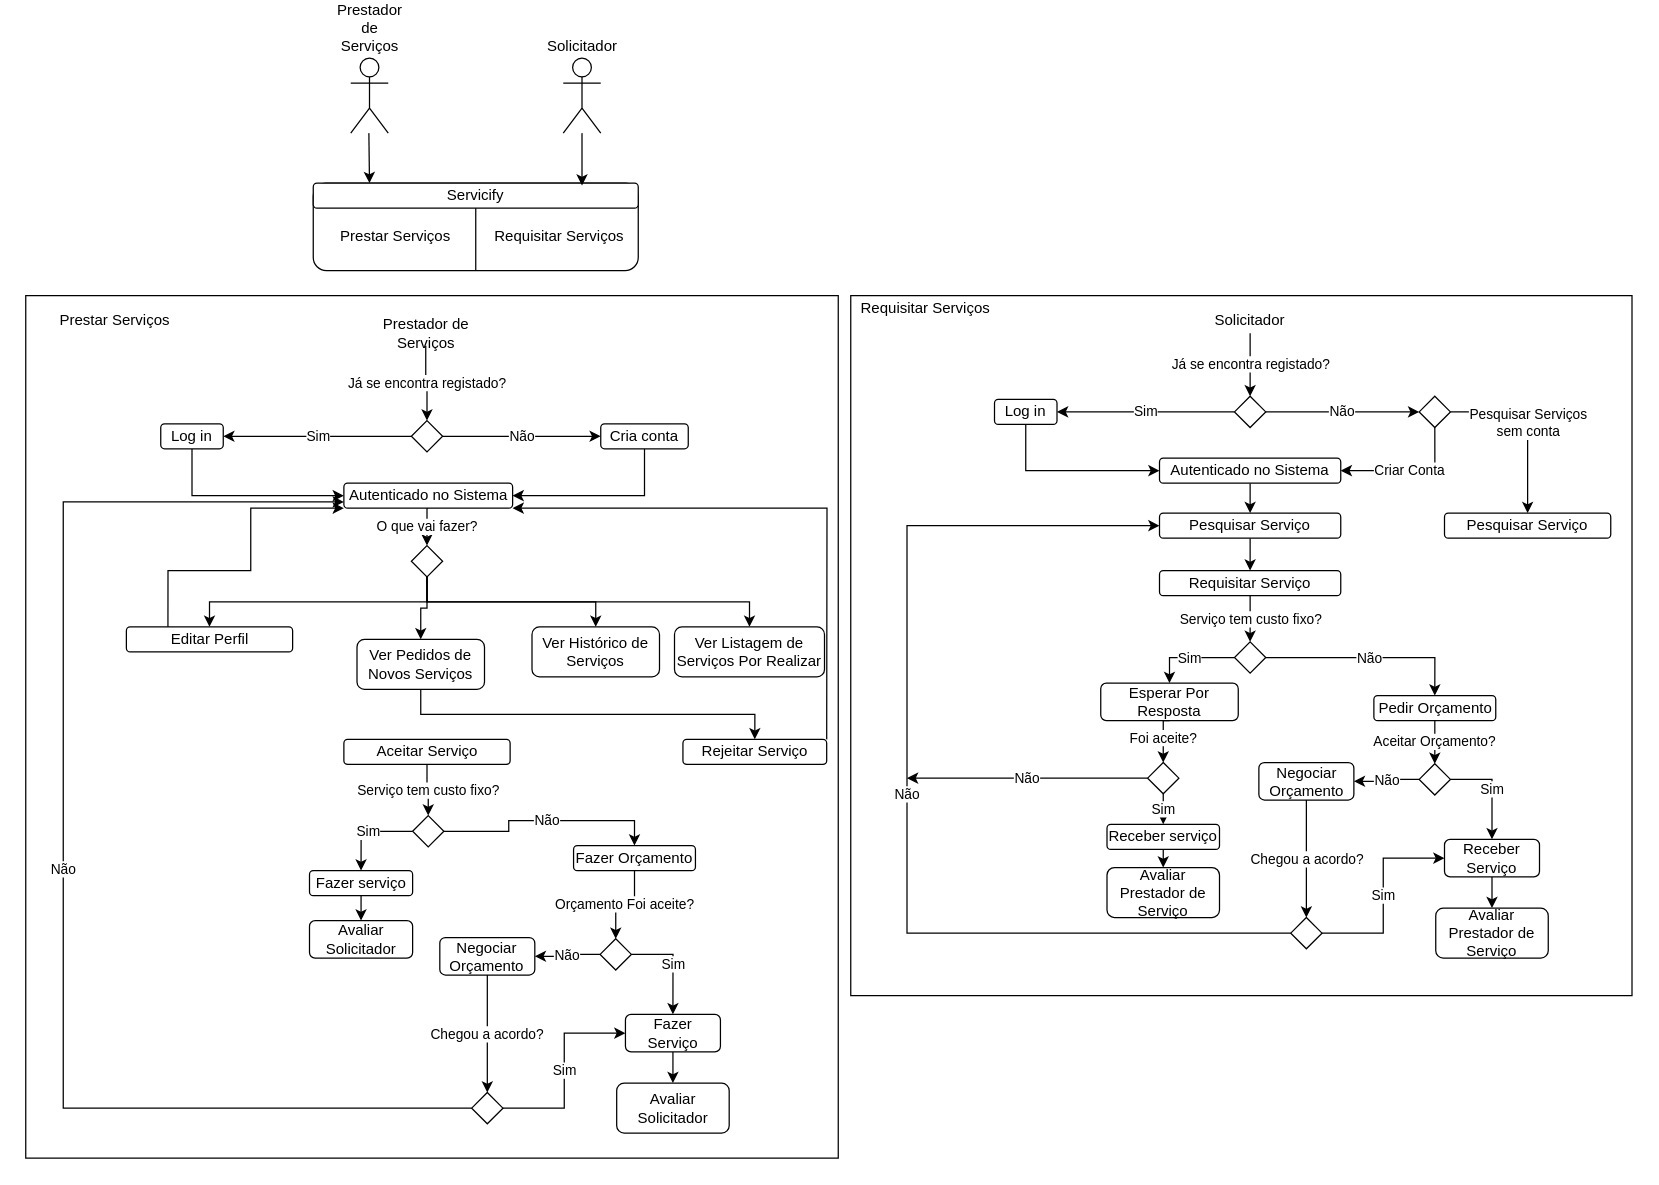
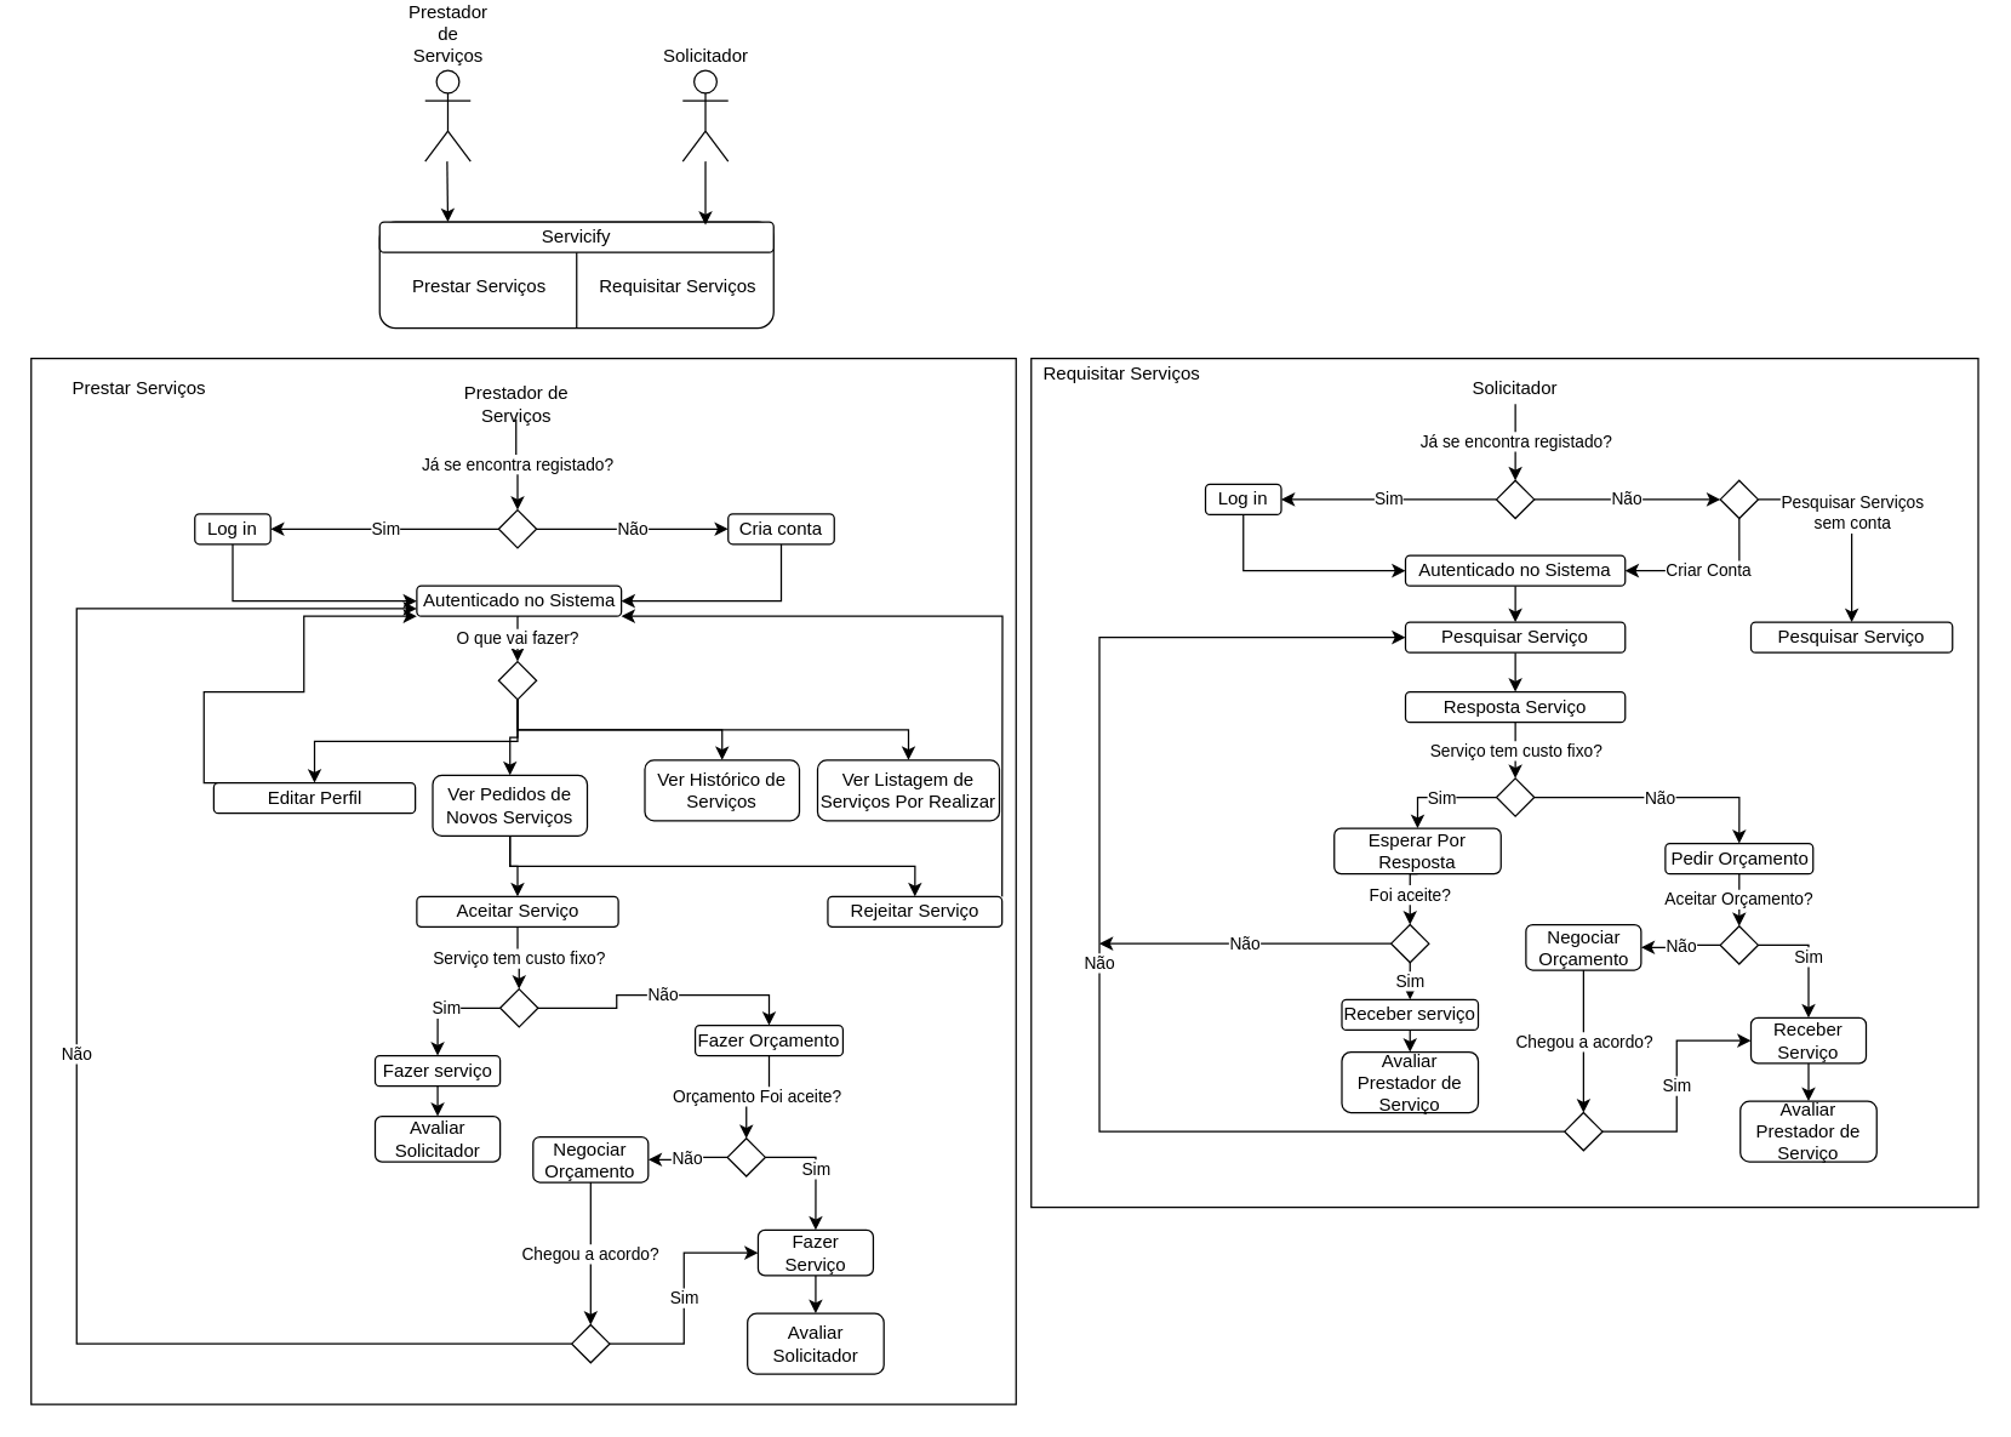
- <mxCell id="51" value="Requisitar Serviço" style="rounded=1;whiteSpace=wrap;html=1;" parent="1" vertex="1"><mxGeometry x="927" y="430" width="145" height="20" as="geometry" /></mxCell>
+ <mxCell id="51" value="Resposta Serviço" style="rounded=1;whiteSpace=wrap;html=1;" parent="1" vertex="1"><mxGeometry x="927" y="430" width="145" height="20" as="geometry" /></mxCell>
- <mxCell id="31" value="Editar Perfil" style="rounded=1;whiteSpace=wrap;html=1;" parent="1" vertex="1"><mxGeometry x="100.5" y="475" width="133" height="20" as="geometry" /></mxCell>
+ <mxCell id="31" value="Editar Perfil" style="rounded=1;whiteSpace=wrap;html=1;" parent="1" vertex="1"><mxGeometry x="140.5" y="490" width="133" height="20" as="geometry" /></mxCell>
+ <mxCell id="84" style="edgeStyle=orthogonalEdgeStyle;rounded=0;orthogonalLoop=1;jettySize=auto;html=1;exitX=0.5;exitY=1;exitDx=0;exitDy=0;entryX=0.5;entryY=0;entryDx=0;entryDy=0;" edge="1" parent="1" source="86" target="33"><mxGeometry relative="1" as="geometry" /></mxCell>
